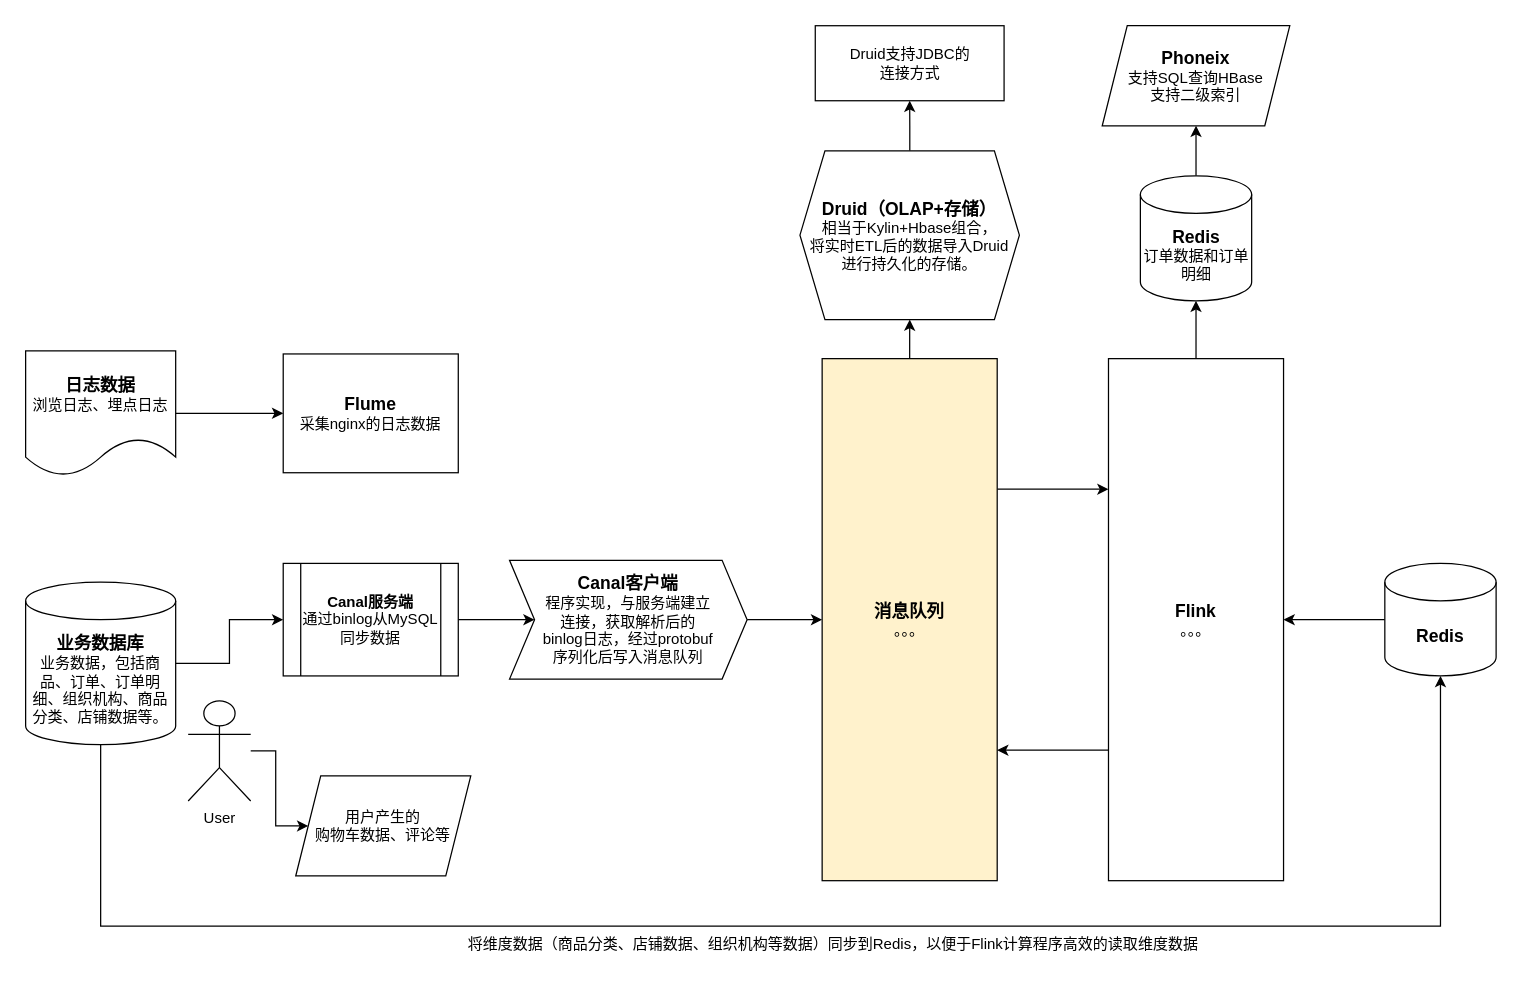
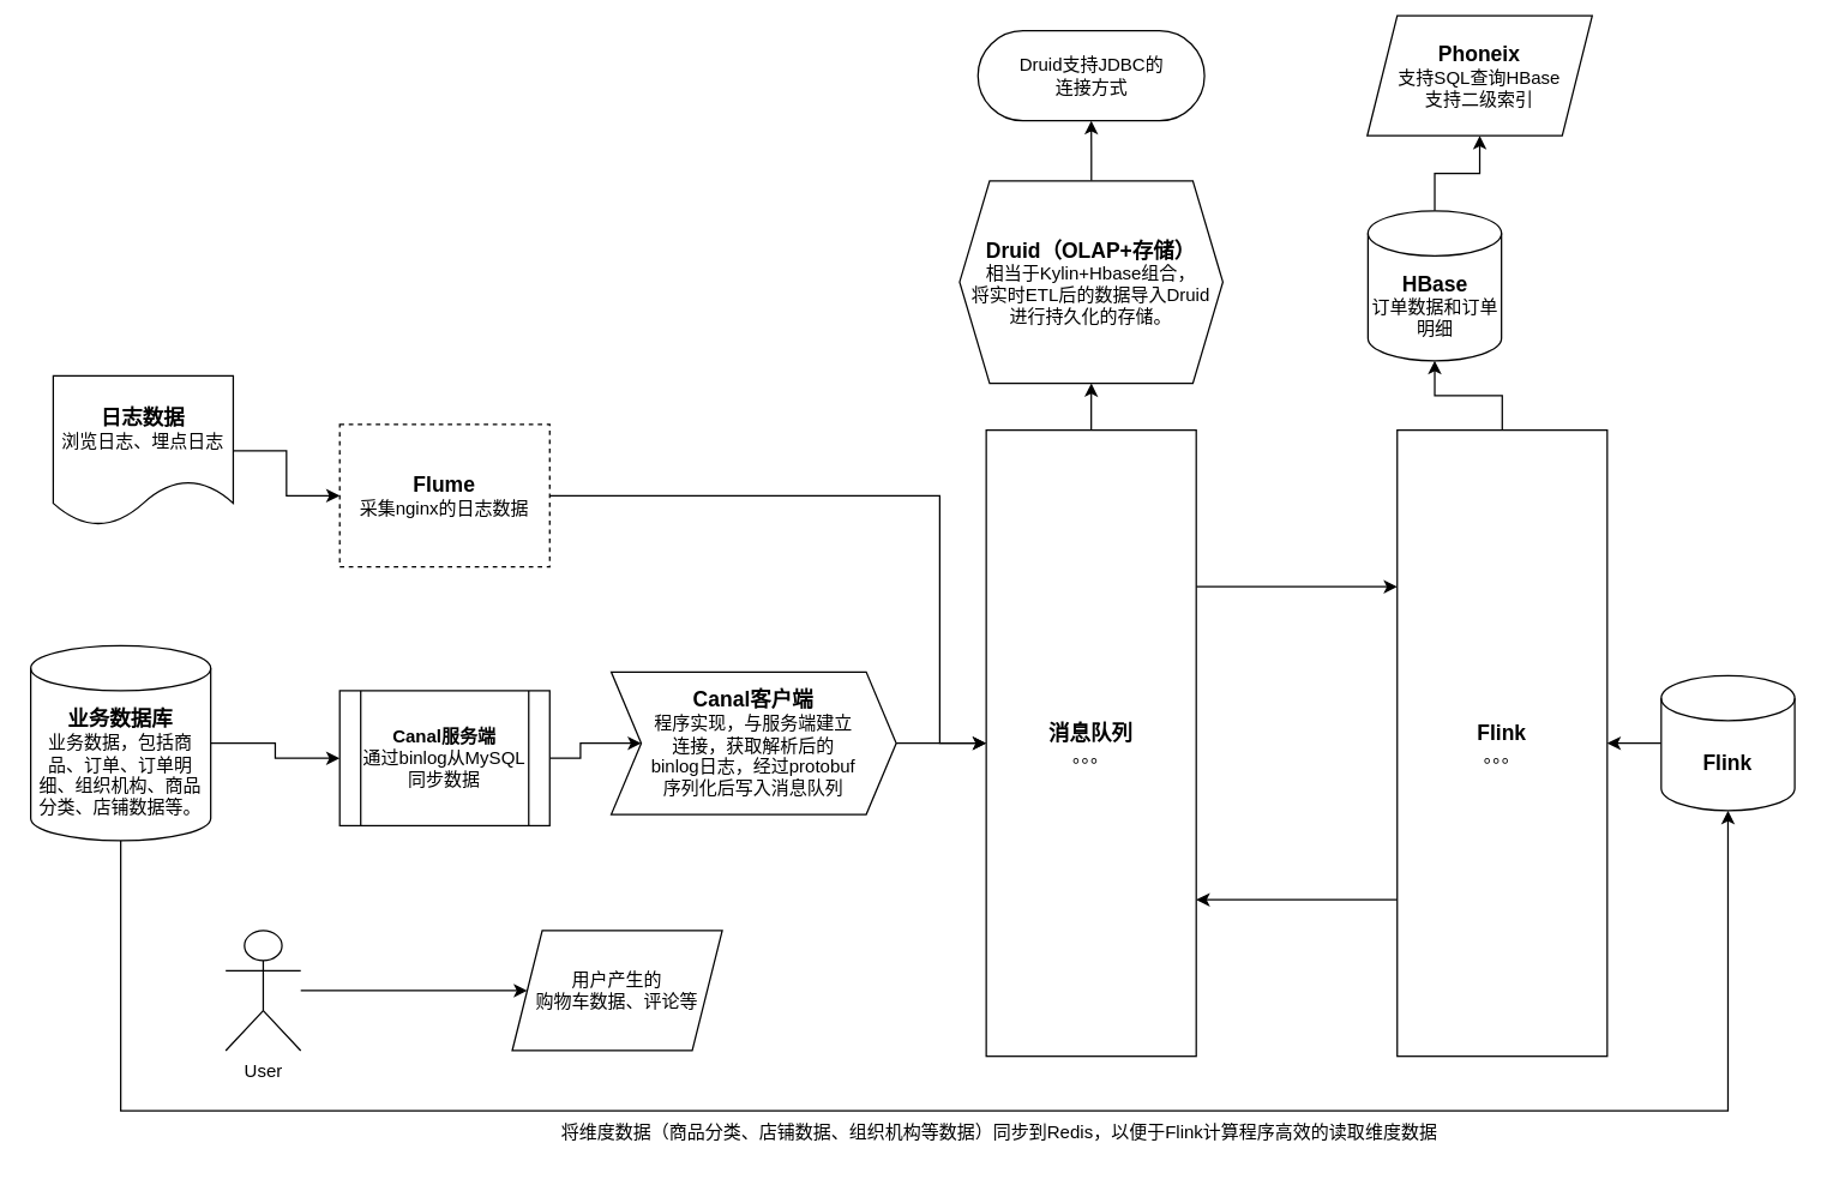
- <mxCell id="30" value="Druid支持JDBC的&lt;br&gt;连接方式" style="whiteSpace=wrap;html=1;arcSize=50;rounded=0;" vertex="1" parent="1"><mxGeometry x="651.5" y="20" width="151" height="60" as="geometry" /></mxCell>
+ <mxCell id="30" value="Druid支持JDBC的&lt;br&gt;连接方式" style="rounded=1;whiteSpace=wrap;html=1;arcSize=50;" vertex="1" parent="1"><mxGeometry x="651.5" y="20" width="151" height="60" as="geometry" /></mxCell>
- <mxCell id="27" value="&lt;b&gt;&lt;font style=&quot;font-size: 14px&quot;&gt;Phoneix&lt;/font&gt;&lt;/b&gt;&lt;br&gt;支持SQL查询HBase&lt;br&gt;支持二级索引" style="shape=parallelogram;perimeter=parallelogramPerimeter;whiteSpace=wrap;html=1;fixedSize=1;" vertex="1" parent="1"><mxGeometry x="881" y="20" width="150" height="80" as="geometry" /></mxCell>
+ <mxCell id="27" value="&lt;b&gt;&lt;font style=&quot;font-size: 14px&quot;&gt;Phoneix&lt;/font&gt;&lt;/b&gt;&lt;br&gt;支持SQL查询HBase&lt;br&gt;支持二级索引" style="shape=parallelogram;perimeter=parallelogramPerimeter;whiteSpace=wrap;html=1;fixedSize=1;" vertex="1" parent="1"><mxGeometry x="911" y="10" width="150" height="80" as="geometry" /></mxCell>
- <mxCell id="26" value="&lt;font&gt;&lt;b style=&quot;font-size: 14px&quot;&gt;Redis&lt;/b&gt;&lt;br&gt;&lt;font style=&quot;font-size: 12px&quot;&gt;订单数据和订单明细&lt;/font&gt;&lt;br&gt;&lt;/font&gt;" style="shape=cylinder3;whiteSpace=wrap;html=1;boundedLbl=1;backgroundOutline=1;size=15;" vertex="1" parent="1"><mxGeometry x="911.5" y="140" width="89" height="100" as="geometry" /></mxCell>
+ <mxCell id="26" value="&lt;font&gt;&lt;b style=&quot;font-size: 14px&quot;&gt;HBase&lt;/b&gt;&lt;br&gt;&lt;font style=&quot;font-size: 12px&quot;&gt;订单数据和订单明细&lt;/font&gt;&lt;br&gt;&lt;/font&gt;" style="shape=cylinder3;whiteSpace=wrap;html=1;boundedLbl=1;backgroundOutline=1;size=15;" vertex="1" parent="1"><mxGeometry x="911.5" y="140" width="89" height="100" as="geometry" /></mxCell>
- <mxCell id="3" value="&lt;b&gt;&lt;font style=&quot;font-size: 14px&quot;&gt;日志数据&lt;/font&gt;&lt;br&gt;&lt;/b&gt;&lt;span&gt;浏览日志、埋点日志&lt;/span&gt;" style="shape=document;whiteSpace=wrap;html=1;boundedLbl=1;" vertex="1" parent="1"><mxGeometry x="20" y="280" width="120" height="100" as="geometry" /></mxCell>
+ <mxCell id="3" value="&lt;b&gt;&lt;font style=&quot;font-size: 14px&quot;&gt;日志数据&lt;/font&gt;&lt;br&gt;&lt;/b&gt;&lt;span&gt;浏览日志、埋点日志&lt;/span&gt;" style="shape=document;whiteSpace=wrap;html=1;boundedLbl=1;" vertex="1" parent="1"><mxGeometry x="35" y="250" width="120" height="100" as="geometry" /></mxCell>
- <mxCell id="8" value="&lt;b&gt;&lt;font style=&quot;font-size: 14px&quot;&gt;Flume&lt;/font&gt;&lt;/b&gt;&lt;br&gt;采集nginx的日志数据" style="rounded=0;whiteSpace=wrap;html=1;" vertex="1" parent="1"><mxGeometry x="226" y="282.5" width="140" height="95" as="geometry" /></mxCell>
+ <mxCell id="8" value="&lt;b&gt;&lt;font style=&quot;font-size: 14px&quot;&gt;Flume&lt;/font&gt;&lt;/b&gt;&lt;br&gt;采集nginx的日志数据" style="rounded=0;whiteSpace=wrap;html=1;dashed=1;" vertex="1" parent="1"><mxGeometry x="226" y="282.5" width="140" height="95" as="geometry" /></mxCell>
+ <mxCell id="7" style="edgeStyle=orthogonalEdgeStyle;rounded=0;orthogonalLoop=1;jettySize=auto;html=1;entryX=0;entryY=0.5;entryDx=0;entryDy=0;" edge="1" parent="1" source="8" target="6"><mxGeometry relative="1" as="geometry"><Array as="points"><mxPoint x="626" y="330" /><mxPoint x="626" y="495" /></Array></mxGeometry></mxCell>
- <mxCell id="14" value="&lt;b&gt;&lt;font style=&quot;font-size: 12px&quot;&gt;Canal服务端&lt;/font&gt;&lt;/b&gt;&lt;br&gt;通过binlog从MySQL同步数据" style="shape=process;whiteSpace=wrap;html=1;backgroundOutline=1;" vertex="1" parent="1"><mxGeometry x="226" y="450" width="140" height="90" as="geometry" /></mxCell>
+ <mxCell id="14" value="&lt;b&gt;&lt;font style=&quot;font-size: 12px&quot;&gt;Canal服务端&lt;/font&gt;&lt;/b&gt;&lt;br&gt;通过binlog从MySQL同步数据" style="shape=process;whiteSpace=wrap;html=1;backgroundOutline=1;" vertex="1" parent="1"><mxGeometry x="226" y="460" width="140" height="90" as="geometry" /></mxCell>
- <mxCell id="6" value="&lt;b&gt;&lt;font style=&quot;font-size: 14px&quot;&gt;消息队列&lt;br&gt;&lt;/font&gt;&lt;/b&gt;。。。" style="rounded=0;whiteSpace=wrap;html=1;fillColor=#fff2cc;" vertex="1" parent="1"><mxGeometry x="657" y="286.25" width="140" height="417.5" as="geometry" /></mxCell>
+ <mxCell id="6" value="&lt;b&gt;&lt;font style=&quot;font-size: 14px&quot;&gt;消息队列&lt;br&gt;&lt;/font&gt;&lt;/b&gt;。。。" style="rounded=0;whiteSpace=wrap;html=1;" vertex="1" parent="1"><mxGeometry x="657" y="286.25" width="140" height="417.5" as="geometry" /></mxCell>
- <mxCell id="21" value="&lt;b&gt;&lt;font style=&quot;font-size: 14px&quot;&gt;Flink&lt;/font&gt;&lt;/b&gt;&lt;br&gt;。。。" style="rounded=0;whiteSpace=wrap;html=1;" vertex="1" parent="1"><mxGeometry x="886" y="286.25" width="140" height="417.5" as="geometry" /></mxCell>
+ <mxCell id="21" value="&lt;b&gt;&lt;font style=&quot;font-size: 14px&quot;&gt;Flink&lt;/font&gt;&lt;/b&gt;&lt;br&gt;。。。" style="rounded=0;whiteSpace=wrap;html=1;" vertex="1" parent="1"><mxGeometry x="931" y="286.25" width="140" height="417.5" as="geometry" /></mxCell>
- <mxCell id="23" value="&lt;b&gt;&lt;font style=&quot;font-size: 14px&quot;&gt;Redis&lt;/font&gt;&lt;/b&gt;" style="shape=cylinder3;whiteSpace=wrap;html=1;boundedLbl=1;backgroundOutline=1;size=15;" vertex="1" parent="1"><mxGeometry x="1107" y="450" width="89" height="90" as="geometry" /></mxCell>
+ <mxCell id="23" value="&lt;b&gt;&lt;font style=&quot;font-size: 14px&quot;&gt;Flink&lt;/font&gt;&lt;/b&gt;" style="shape=cylinder3;whiteSpace=wrap;html=1;boundedLbl=1;backgroundOutline=1;size=15;" vertex="1" parent="1"><mxGeometry x="1107" y="450" width="89" height="90" as="geometry" /></mxCell>
- <mxCell id="12" value="&lt;b style=&quot;font-family: &amp;#34;helvetica&amp;#34;&quot;&gt;&lt;font style=&quot;font-size: 14px&quot;&gt;业务数据库&lt;/font&gt;&lt;br&gt;&lt;/b&gt;&lt;span style=&quot;font-family: &amp;#34;helvetica&amp;#34;&quot;&gt;业务数据，包括商品、订单、订单明细、组织机构、商品分类、店铺数据等。&lt;/span&gt;" style="shape=cylinder3;whiteSpace=wrap;html=1;boundedLbl=1;backgroundOutline=1;size=15;" vertex="1" parent="1"><mxGeometry x="20" y="465" width="120" height="130" as="geometry" /></mxCell>
+ <mxCell id="12" value="&lt;b style=&quot;font-family: &amp;#34;helvetica&amp;#34;&quot;&gt;&lt;font style=&quot;font-size: 14px&quot;&gt;业务数据库&lt;/font&gt;&lt;br&gt;&lt;/b&gt;&lt;span style=&quot;font-family: &amp;#34;helvetica&amp;#34;&quot;&gt;业务数据，包括商品、订单、订单明细、组织机构、商品分类、店铺数据等。&lt;/span&gt;" style="shape=cylinder3;whiteSpace=wrap;html=1;boundedLbl=1;backgroundOutline=1;size=15;" vertex="1" parent="1"><mxGeometry x="20" y="430" width="120" height="130" as="geometry" /></mxCell>
- <mxCell id="18" value="User" style="shape=umlActor;verticalLabelPosition=bottom;verticalAlign=top;html=1;outlineConnect=0;" vertex="1" parent="1"><mxGeometry x="150" y="560" width="50" height="80" as="geometry" /></mxCell>
+ <mxCell id="18" value="User" style="shape=umlActor;verticalLabelPosition=bottom;verticalAlign=top;html=1;outlineConnect=0;" vertex="1" parent="1"><mxGeometry x="150" y="620" width="50" height="80" as="geometry" /></mxCell>
- <mxCell id="9" value="用户产生的&lt;br&gt;购物车数据、评论等" style="shape=parallelogram;perimeter=parallelogramPerimeter;whiteSpace=wrap;html=1;fixedSize=1;" vertex="1" parent="1"><mxGeometry x="236" y="620" width="140" height="80" as="geometry" /></mxCell>
+ <mxCell id="9" value="用户产生的&lt;br&gt;购物车数据、评论等" style="shape=parallelogram;perimeter=parallelogramPerimeter;whiteSpace=wrap;html=1;fixedSize=1;" vertex="1" parent="1"><mxGeometry x="341" y="620" width="140" height="80" as="geometry" /></mxCell>
